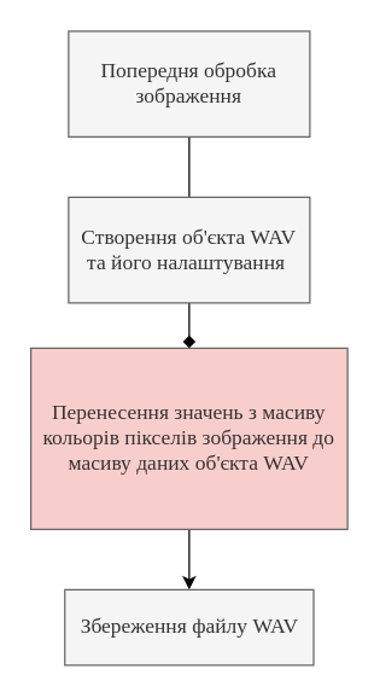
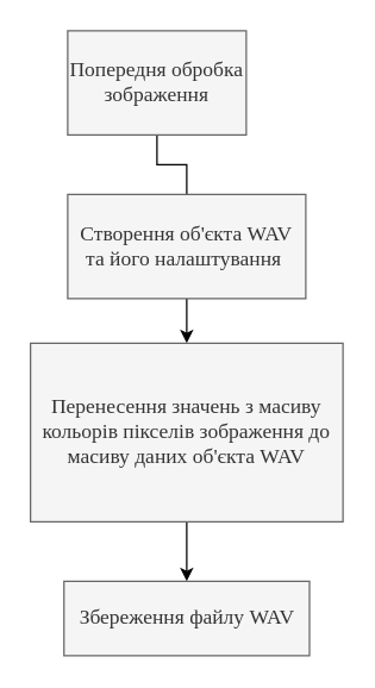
- <mxCell id="3" value="&lt;font face=&quot;Times New Roman&quot;&gt;&lt;span style=&quot;font-size: 14px;&quot;&gt;Попередня обробка зображення&lt;/span&gt;&lt;/font&gt;" style="rounded=0;whiteSpace=wrap;html=1;fillColor=#f5f5f5;fontColor=#333333;strokeColor=#666666;" parent="1" vertex="1"><mxGeometry x="45" y="20" width="160" height="70" as="geometry" /></mxCell>
+ <mxCell id="3" value="&lt;font face=&quot;Times New Roman&quot;&gt;&lt;span style=&quot;font-size: 14px;&quot;&gt;Попередня обробка зображення&lt;/span&gt;&lt;/font&gt;" style="rounded=0;whiteSpace=wrap;html=1;fillColor=#f5f5f5;fontColor=#333333;strokeColor=#666666;" parent="1" vertex="1"><mxGeometry x="45" y="20" width="120" height="70" as="geometry" /></mxCell>
- <mxCell id="4" value="" style="edgeStyle=orthogonalEdgeStyle;rounded=0;orthogonalLoop=1;jettySize=auto;html=1;endArrow=diamond;" parent="1" source="5" target="7" edge="1"><mxGeometry relative="1" as="geometry" /></mxCell>
+ <mxCell id="4" value="" style="edgeStyle=orthogonalEdgeStyle;rounded=0;orthogonalLoop=1;jettySize=auto;html=1;" parent="1" source="5" target="7" edge="1"><mxGeometry relative="1" as="geometry" /></mxCell>
- <mxCell id="7" value="&lt;font face=&quot;Times New Roman&quot;&gt;&lt;span style=&quot;font-size: 14px;&quot;&gt;Перенесення значень з масиву кольорів пікселів зображення до масиву даних об'єкта WAV&lt;/span&gt;&lt;/font&gt;" style="rounded=0;whiteSpace=wrap;html=1;fillColor=#f8cecc;fontColor=#333333;strokeColor=#666666;" parent="1" vertex="1"><mxGeometry x="20" y="230" width="210" height="120" as="geometry" /></mxCell>
+ <mxCell id="7" value="&lt;font face=&quot;Times New Roman&quot;&gt;&lt;span style=&quot;font-size: 14px;&quot;&gt;Перенесення значень з масиву кольорів пікселів зображення до масиву даних об'єкта WAV&lt;/span&gt;&lt;/font&gt;" style="rounded=0;whiteSpace=wrap;html=1;fillColor=#f5f5f5;fontColor=#333333;strokeColor=#666666;" parent="1" vertex="1"><mxGeometry x="20" y="230" width="210" height="120" as="geometry" /></mxCell>
